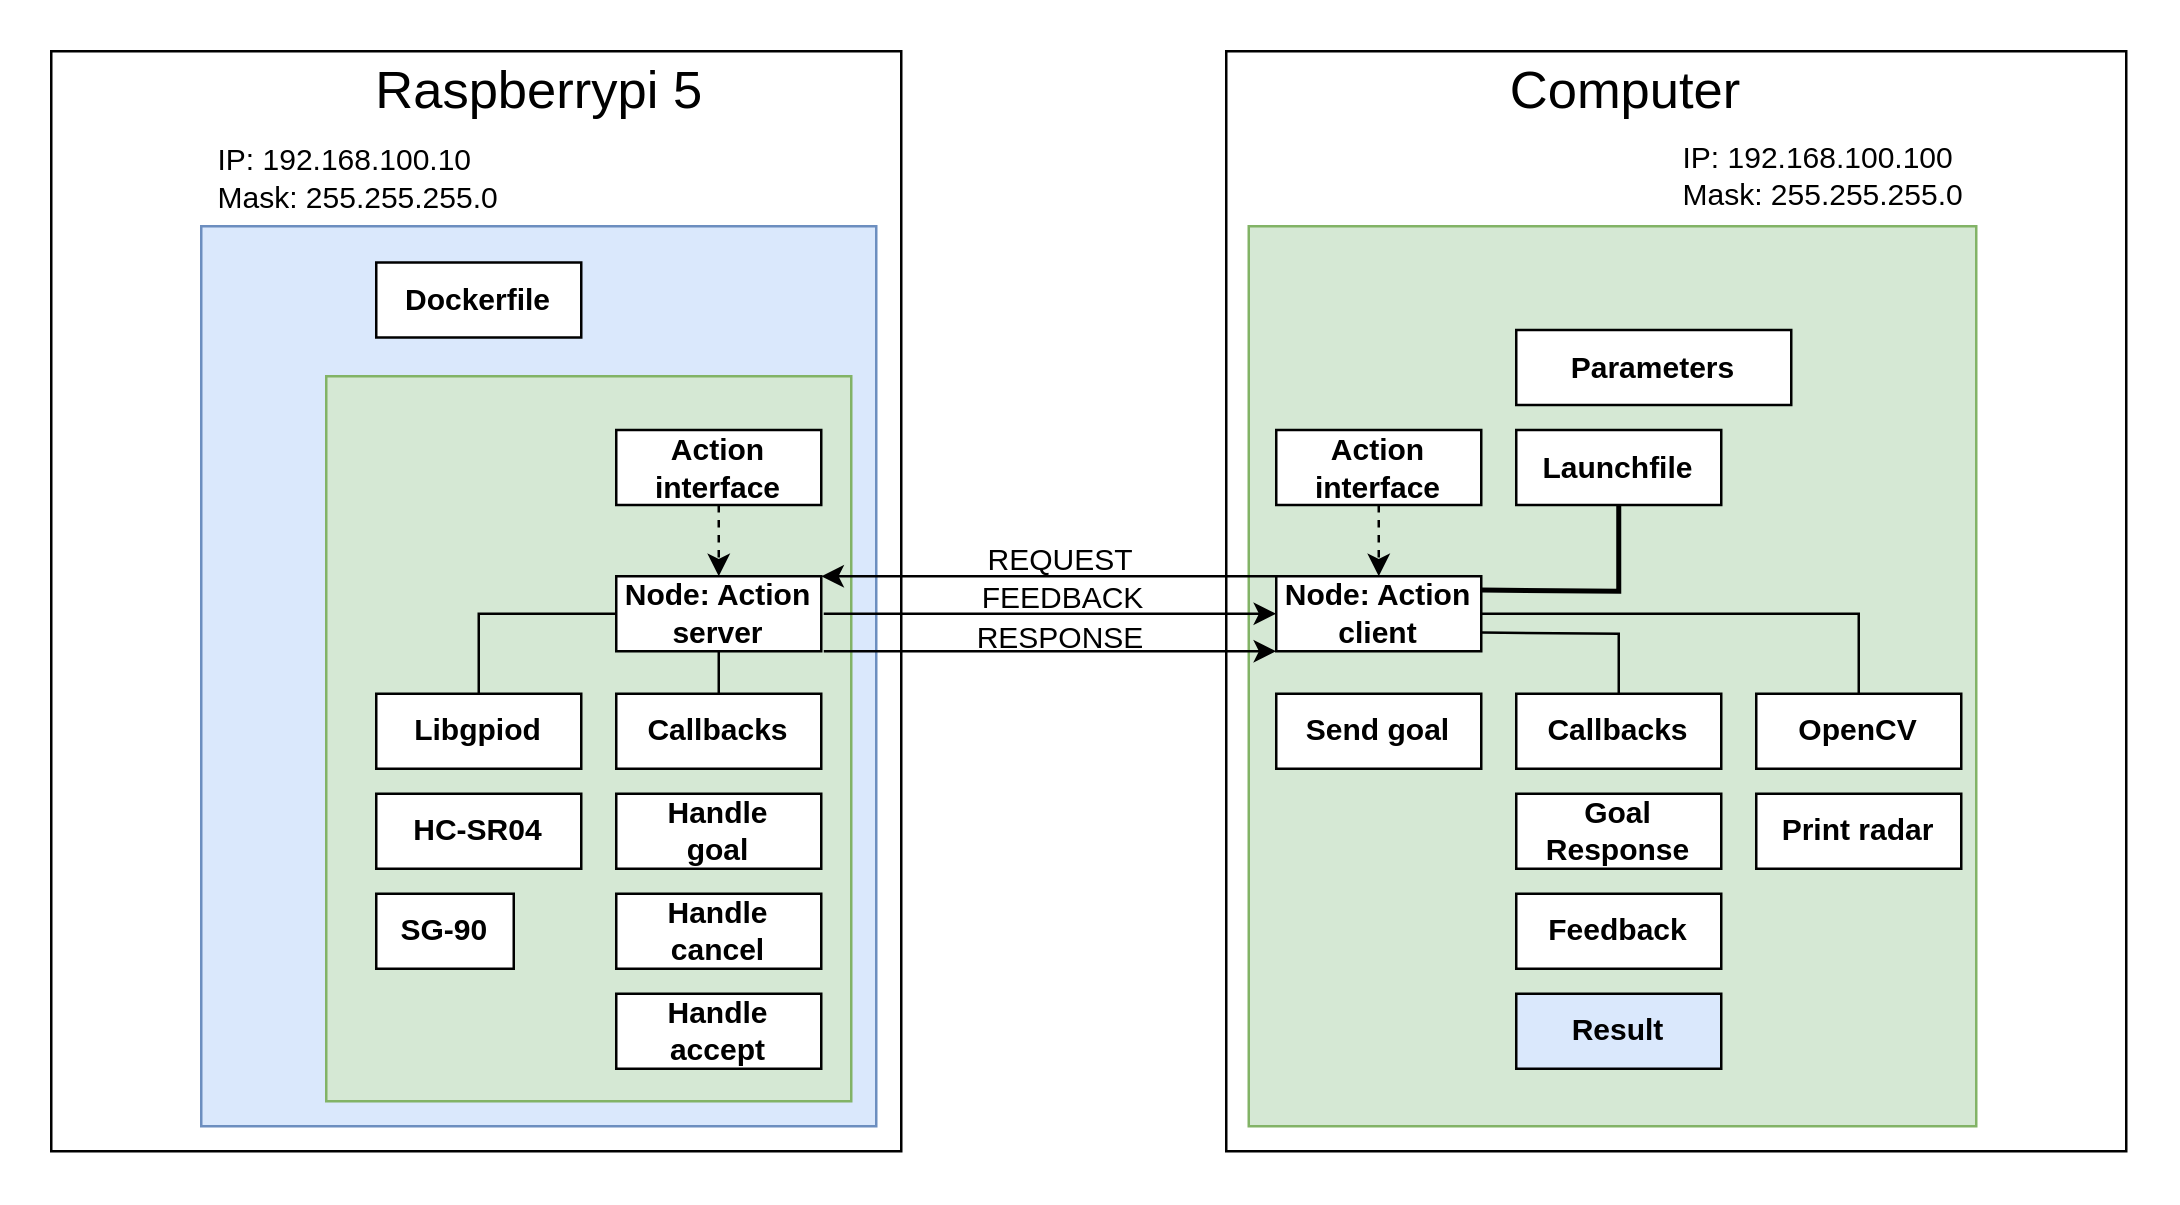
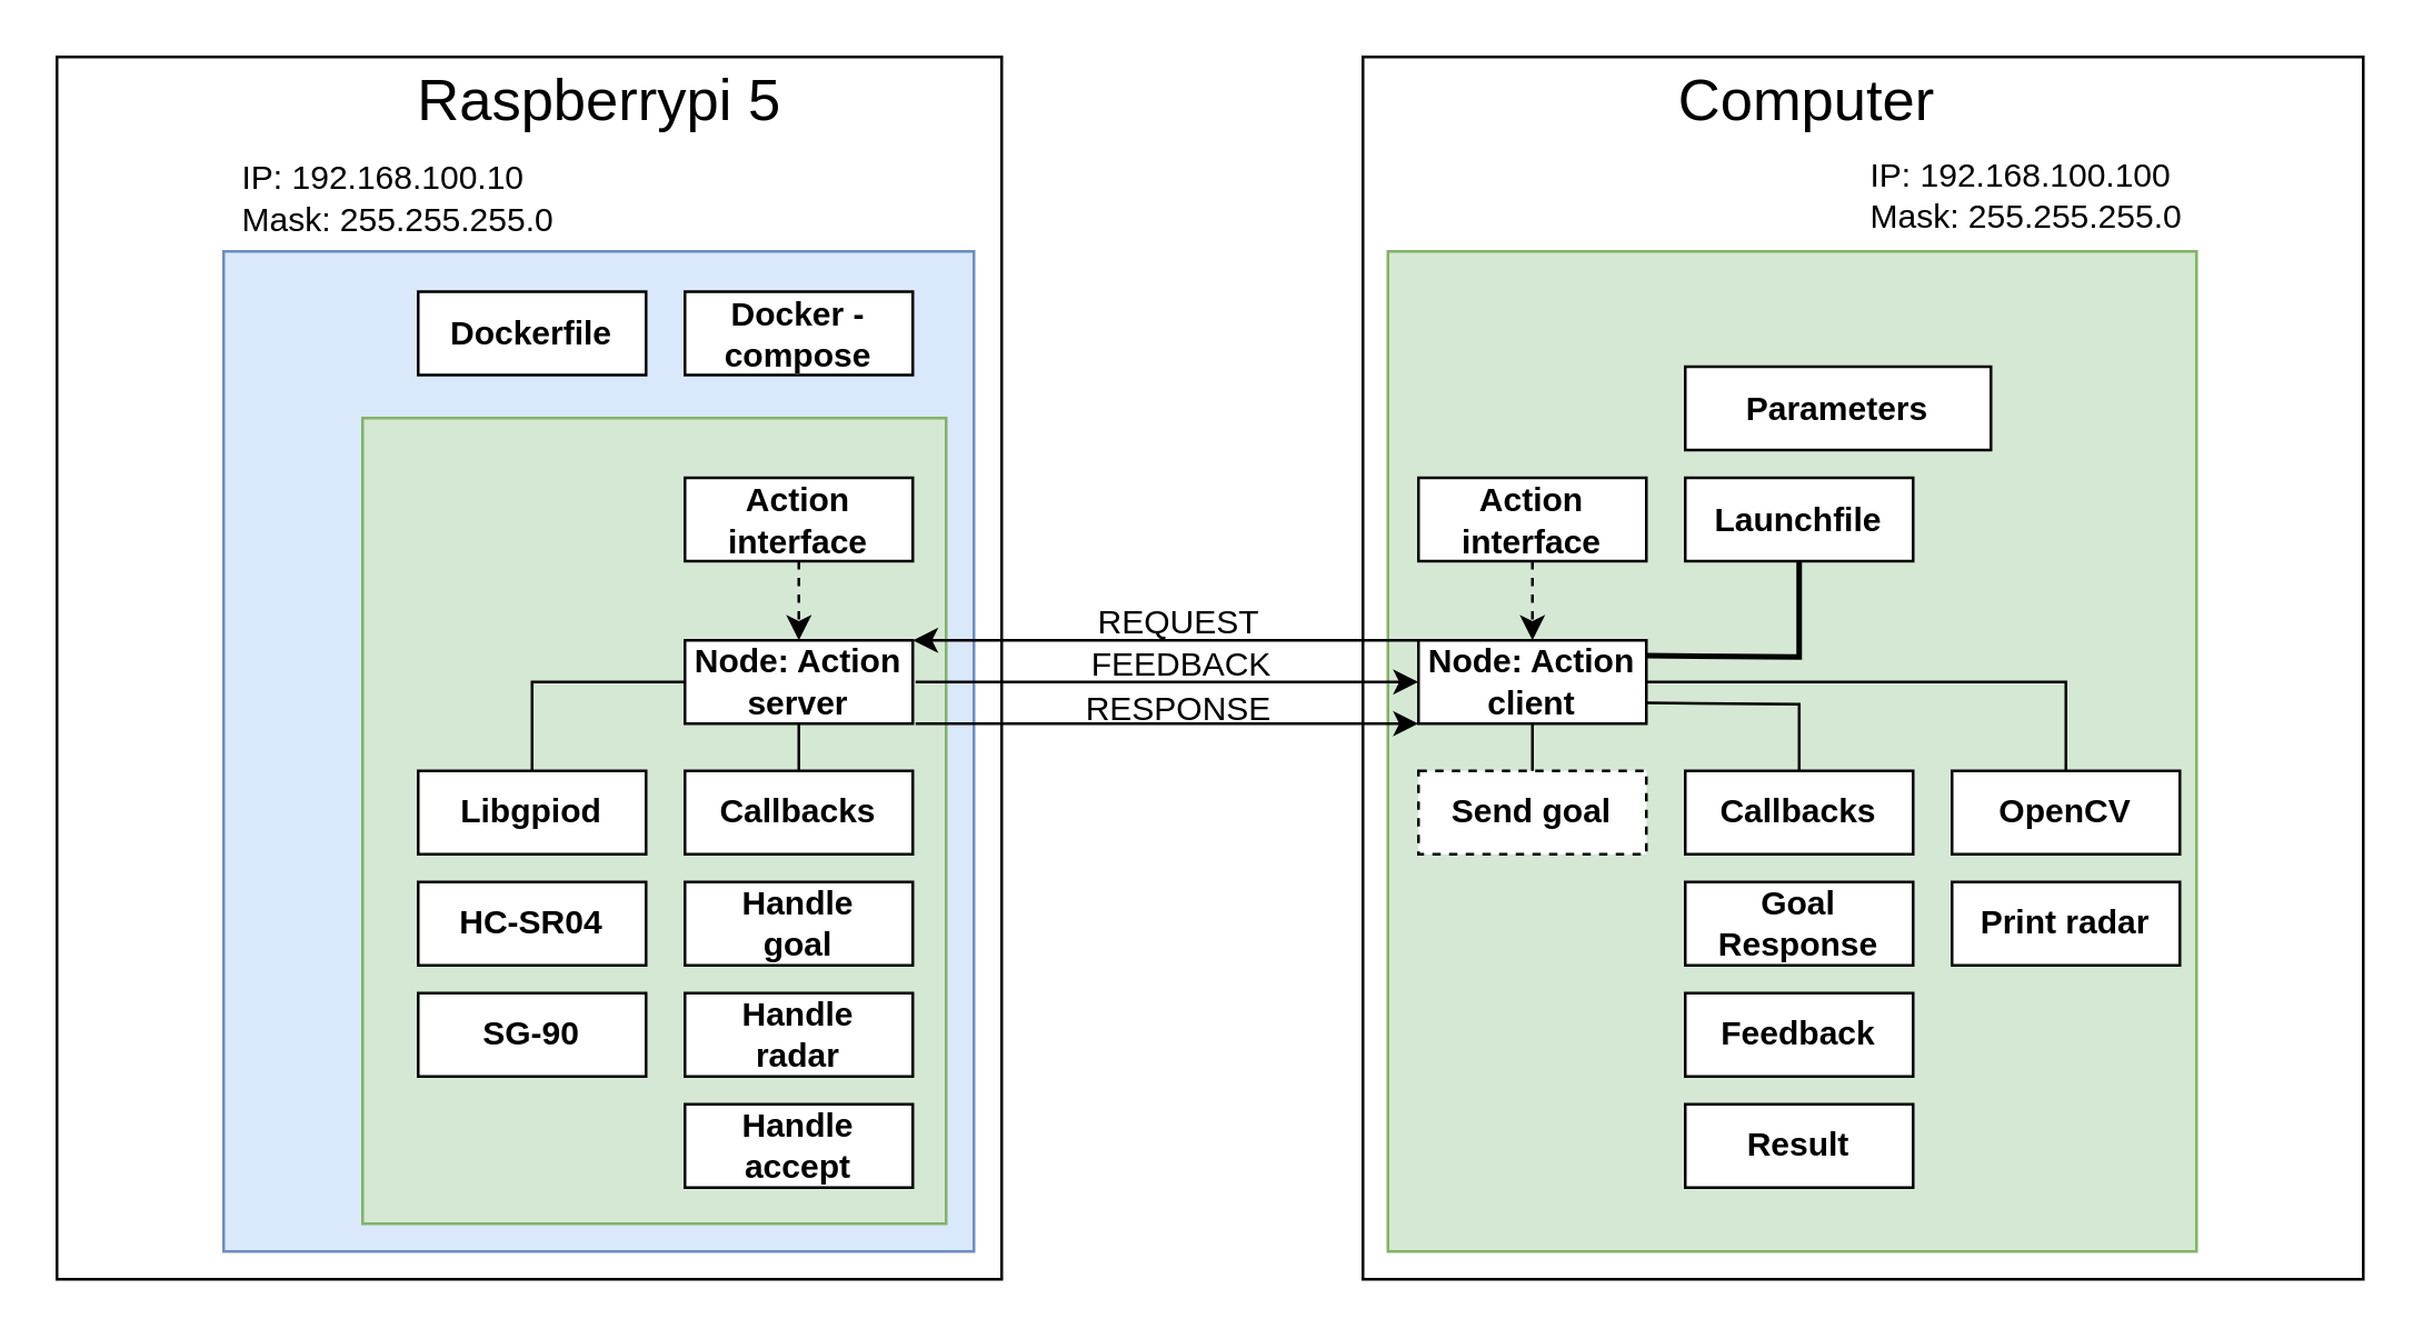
+ <mxCell id="24" value="&lt;b&gt;Docker -compose&lt;/b&gt;" style="rounded=0;whiteSpace=wrap;html=1;" vertex="1" parent="1"><mxGeometry x="246" y="104.5" width="82" height="30" as="geometry" /></mxCell>
+ <mxCell id="40" value="" style="endArrow=none;html=1;rounded=0;exitX=0.5;exitY=0;exitDx=0;exitDy=0;entryX=0.5;entryY=1;entryDx=0;entryDy=0;" edge="1" parent="1" source="28" target="27"><mxGeometry width="50" height="50" relative="1" as="geometry"><mxPoint x="460" y="350" as="sourcePoint" /><mxPoint x="510" y="300" as="targetPoint" /></mxGeometry></mxCell>
- <mxCell id="28" value="&lt;b&gt;Send goal&lt;/b&gt;" style="rounded=0;whiteSpace=wrap;html=1;" vertex="1" parent="1"><mxGeometry x="510" y="277" width="82" height="30" as="geometry" /></mxCell>
+ <mxCell id="28" value="&lt;b&gt;Send goal&lt;/b&gt;" style="rounded=0;whiteSpace=wrap;html=1;dashed=1;" vertex="1" parent="1"><mxGeometry x="510" y="277" width="82" height="30" as="geometry" /></mxCell>
- <mxCell id="12" value="&lt;b&gt;SG-90&lt;/b&gt;" style="rounded=0;whiteSpace=wrap;html=1;" vertex="1" parent="1"><mxGeometry x="150" y="357" width="55" height="30" as="geometry" /></mxCell>
+ <mxCell id="12" value="&lt;b&gt;SG-90&lt;/b&gt;" style="rounded=0;whiteSpace=wrap;html=1;" vertex="1" parent="1"><mxGeometry x="150" y="357" width="82" height="30" as="geometry" /></mxCell>
- <mxCell id="19" value="&lt;b&gt;Handle&lt;/b&gt;&lt;div&gt;&lt;b&gt;cancel&lt;/b&gt;&lt;/div&gt;" style="rounded=0;whiteSpace=wrap;html=1;" vertex="1" parent="1"><mxGeometry x="246" y="357" width="82" height="30" as="geometry" /></mxCell>
+ <mxCell id="19" value="&lt;b&gt;Handle&lt;/b&gt;&lt;div&gt;&lt;b&gt;radar&lt;/b&gt;&lt;/div&gt;" style="rounded=0;whiteSpace=wrap;html=1;" vertex="1" parent="1"><mxGeometry x="246" y="357" width="82" height="30" as="geometry" /></mxCell>
- <mxCell id="37" value="&lt;b&gt;Result&lt;/b&gt;" style="rounded=0;whiteSpace=wrap;html=1;fillColor=#dae8fc;" vertex="1" parent="1"><mxGeometry x="606" y="397" width="82" height="30" as="geometry" /></mxCell>
+ <mxCell id="37" value="&lt;b&gt;Result&lt;/b&gt;" style="rounded=0;whiteSpace=wrap;html=1;" vertex="1" parent="1"><mxGeometry x="606" y="397" width="82" height="30" as="geometry" /></mxCell>
